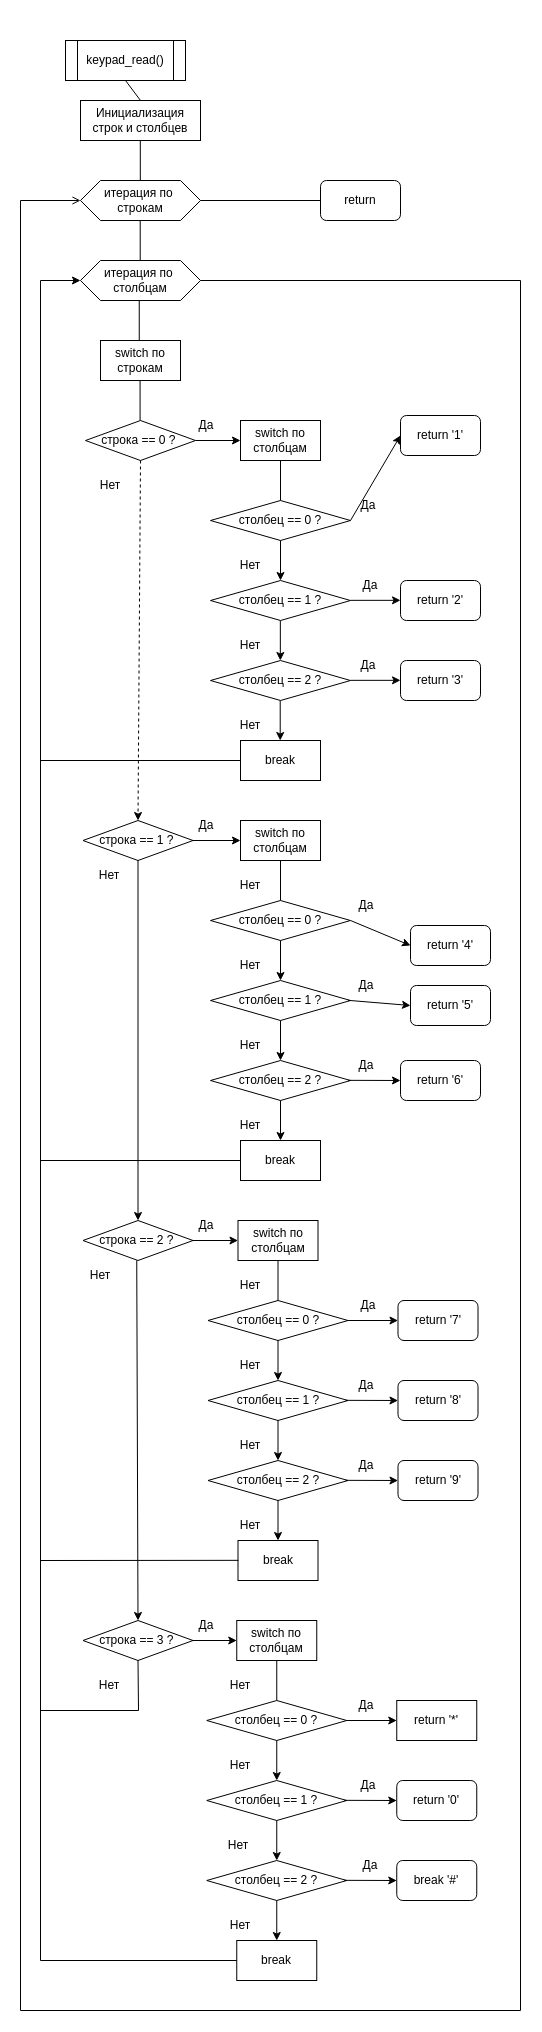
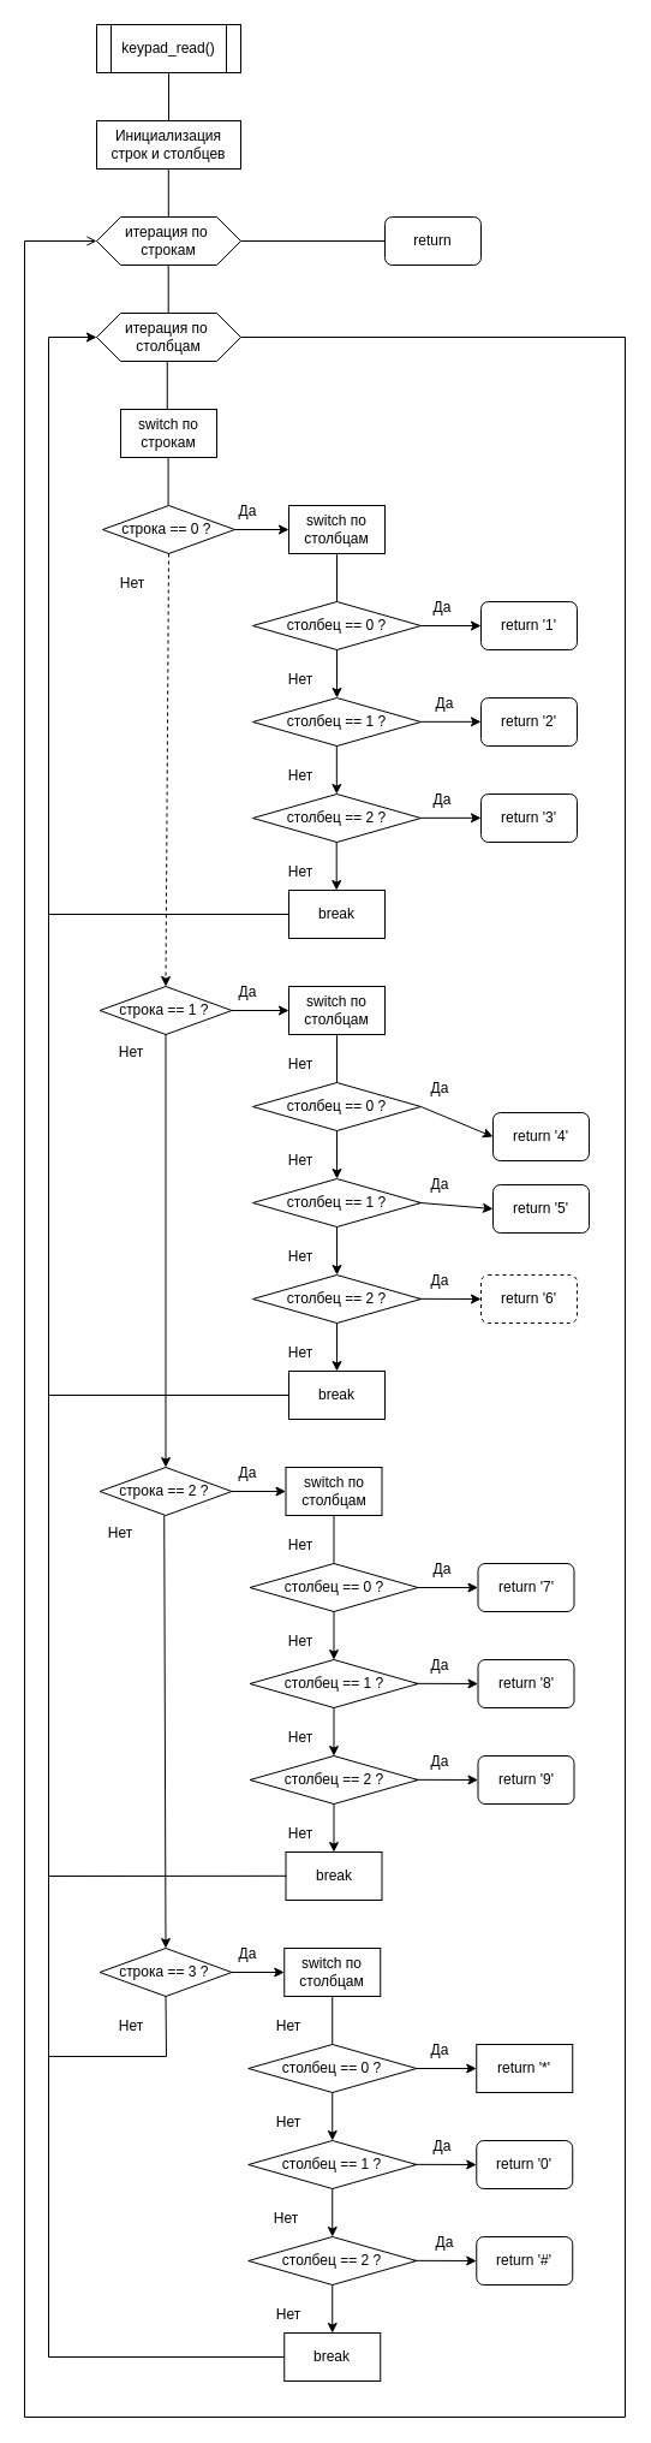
- <mxCell id="2" value="keypad_read()" style="shape=process;whiteSpace=wrap;html=1;backgroundOutline=1;" vertex="1" parent="1"><mxGeometry x="65" y="40" width="120" height="40" as="geometry" /></mxCell>
+ <mxCell id="2" value="keypad_read()" style="shape=process;whiteSpace=wrap;html=1;backgroundOutline=1;" vertex="1" parent="1"><mxGeometry x="80" y="20" width="120" height="40" as="geometry" /></mxCell>
- <mxCell id="16" value="return '1'" style="rounded=1;whiteSpace=wrap;html=1;" vertex="1" parent="1"><mxGeometry x="400" y="415" width="80" height="40" as="geometry" /></mxCell>
+ <mxCell id="16" value="return '1'" style="rounded=1;whiteSpace=wrap;html=1;" vertex="1" parent="1"><mxGeometry x="400" y="500" width="80" height="40" as="geometry" /></mxCell>
- <mxCell id="36" value="return '6'" style="rounded=1;whiteSpace=wrap;html=1;" vertex="1" parent="1"><mxGeometry x="400" y="1060" width="80" height="40" as="geometry" /></mxCell>
+ <mxCell id="36" value="return '6'" style="rounded=1;whiteSpace=wrap;html=1;dashed=1;" vertex="1" parent="1"><mxGeometry x="400" y="1060" width="80" height="40" as="geometry" /></mxCell>
- <mxCell id="72" value="break '#'" style="rounded=1;whiteSpace=wrap;html=1;" vertex="1" parent="1"><mxGeometry x="396.25" y="1860" width="80" height="40" as="geometry" /></mxCell>
+ <mxCell id="72" value="return '#'" style="rounded=1;whiteSpace=wrap;html=1;" vertex="1" parent="1"><mxGeometry x="396.25" y="1860" width="80" height="40" as="geometry" /></mxCell>
